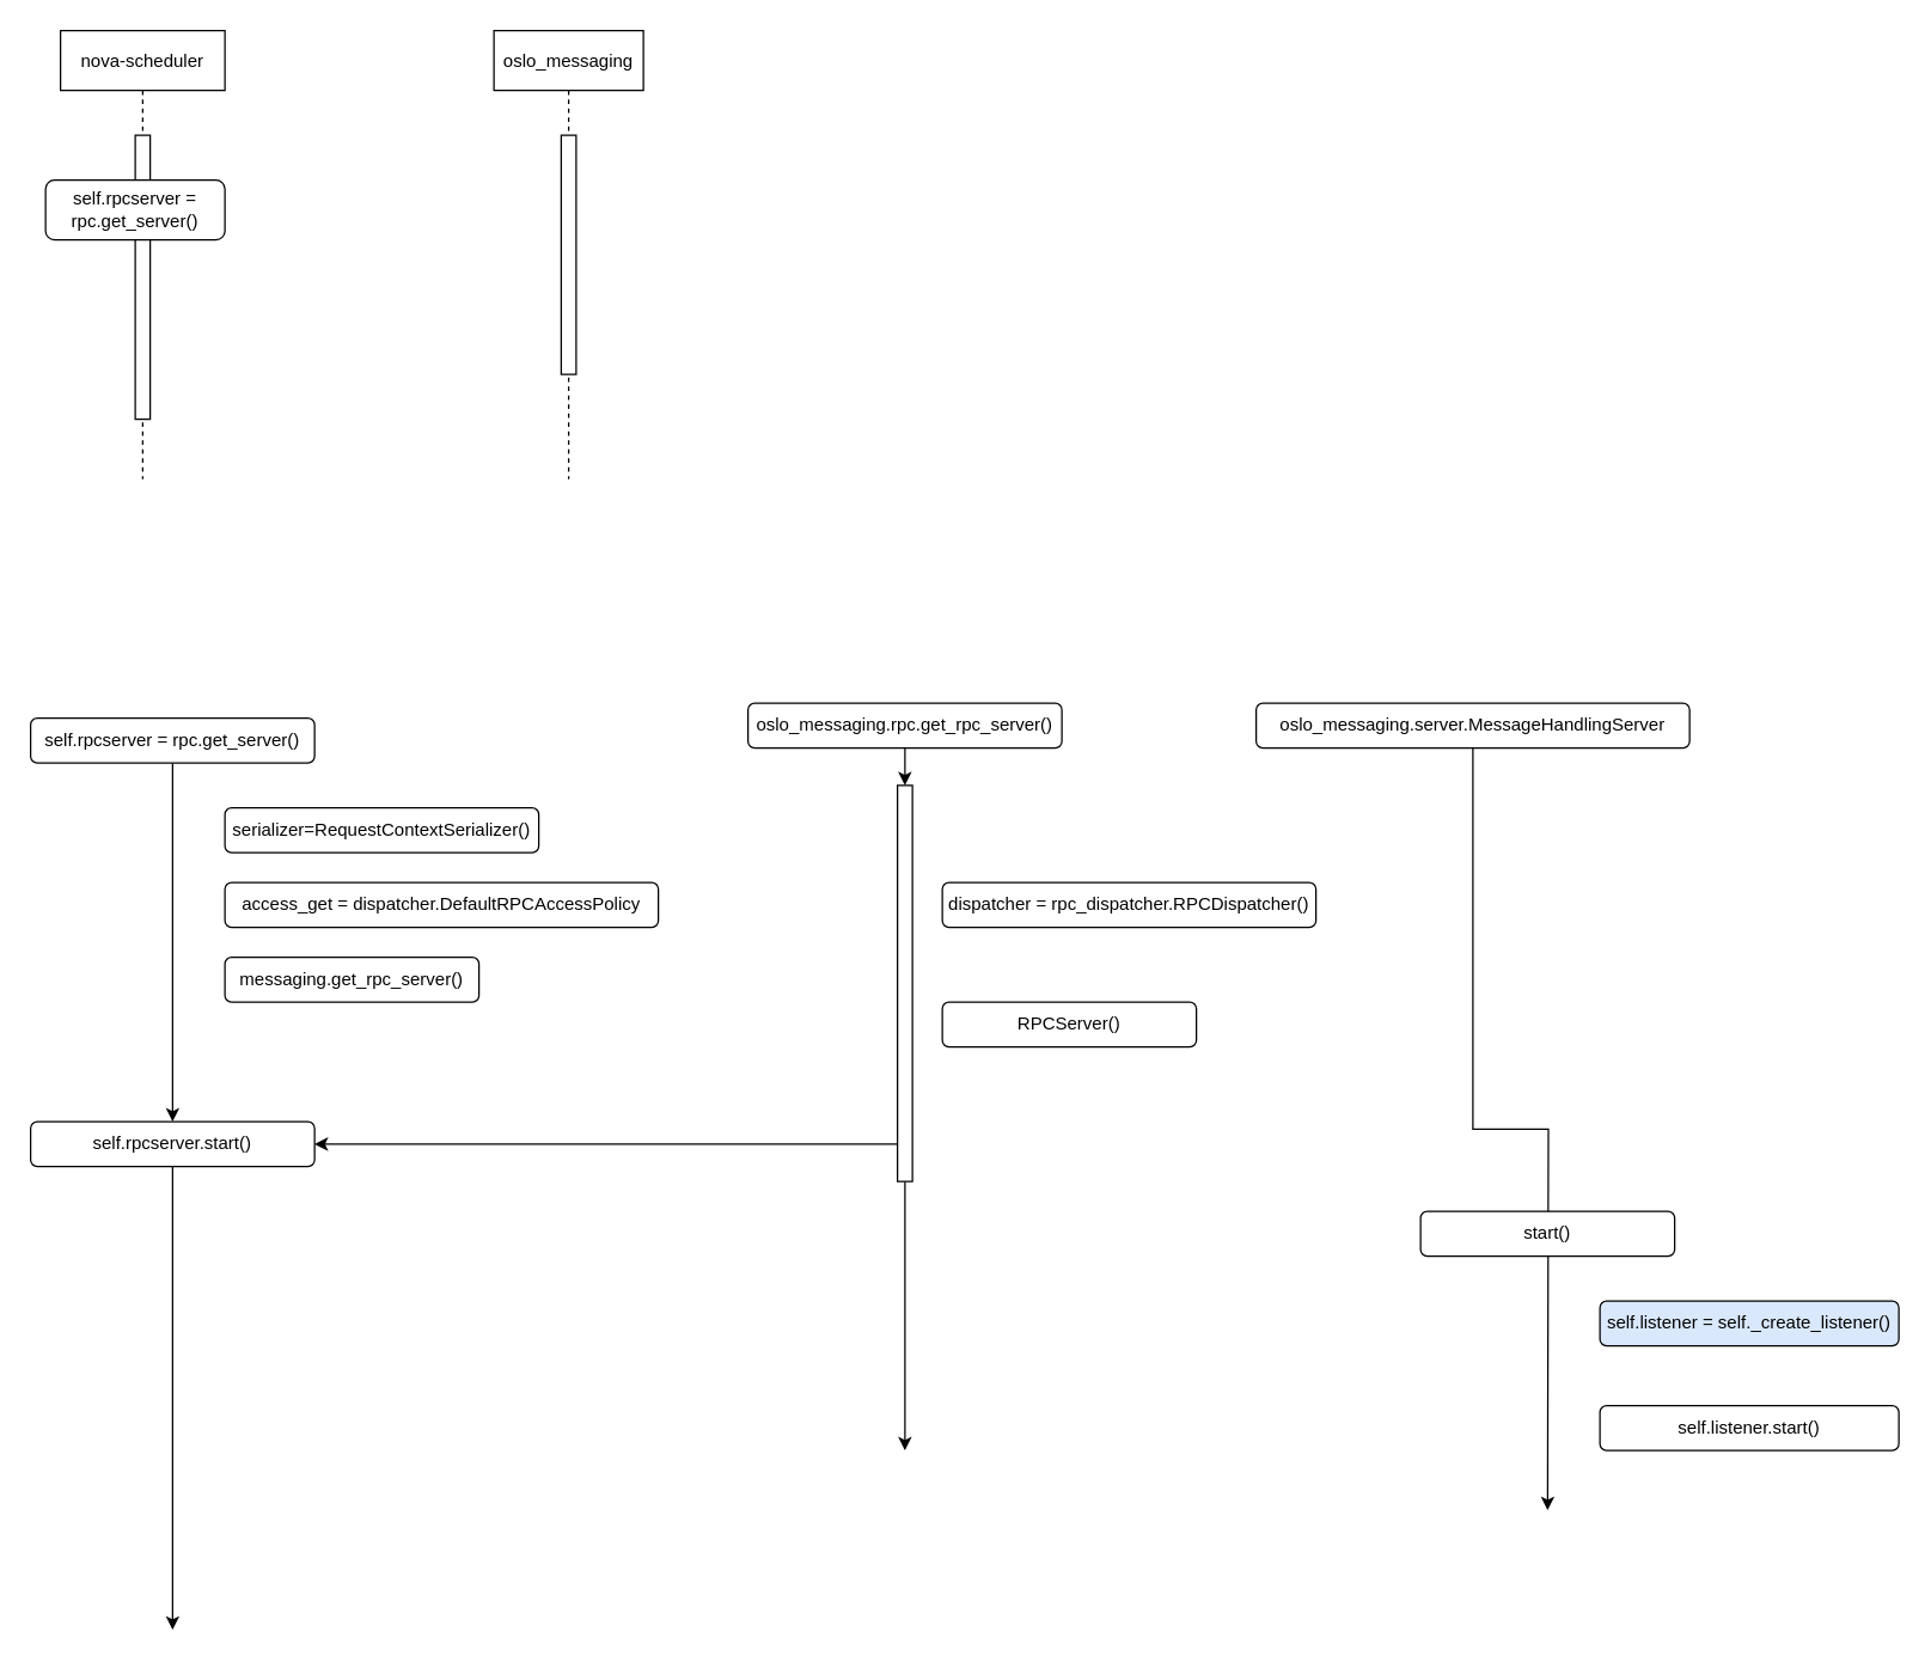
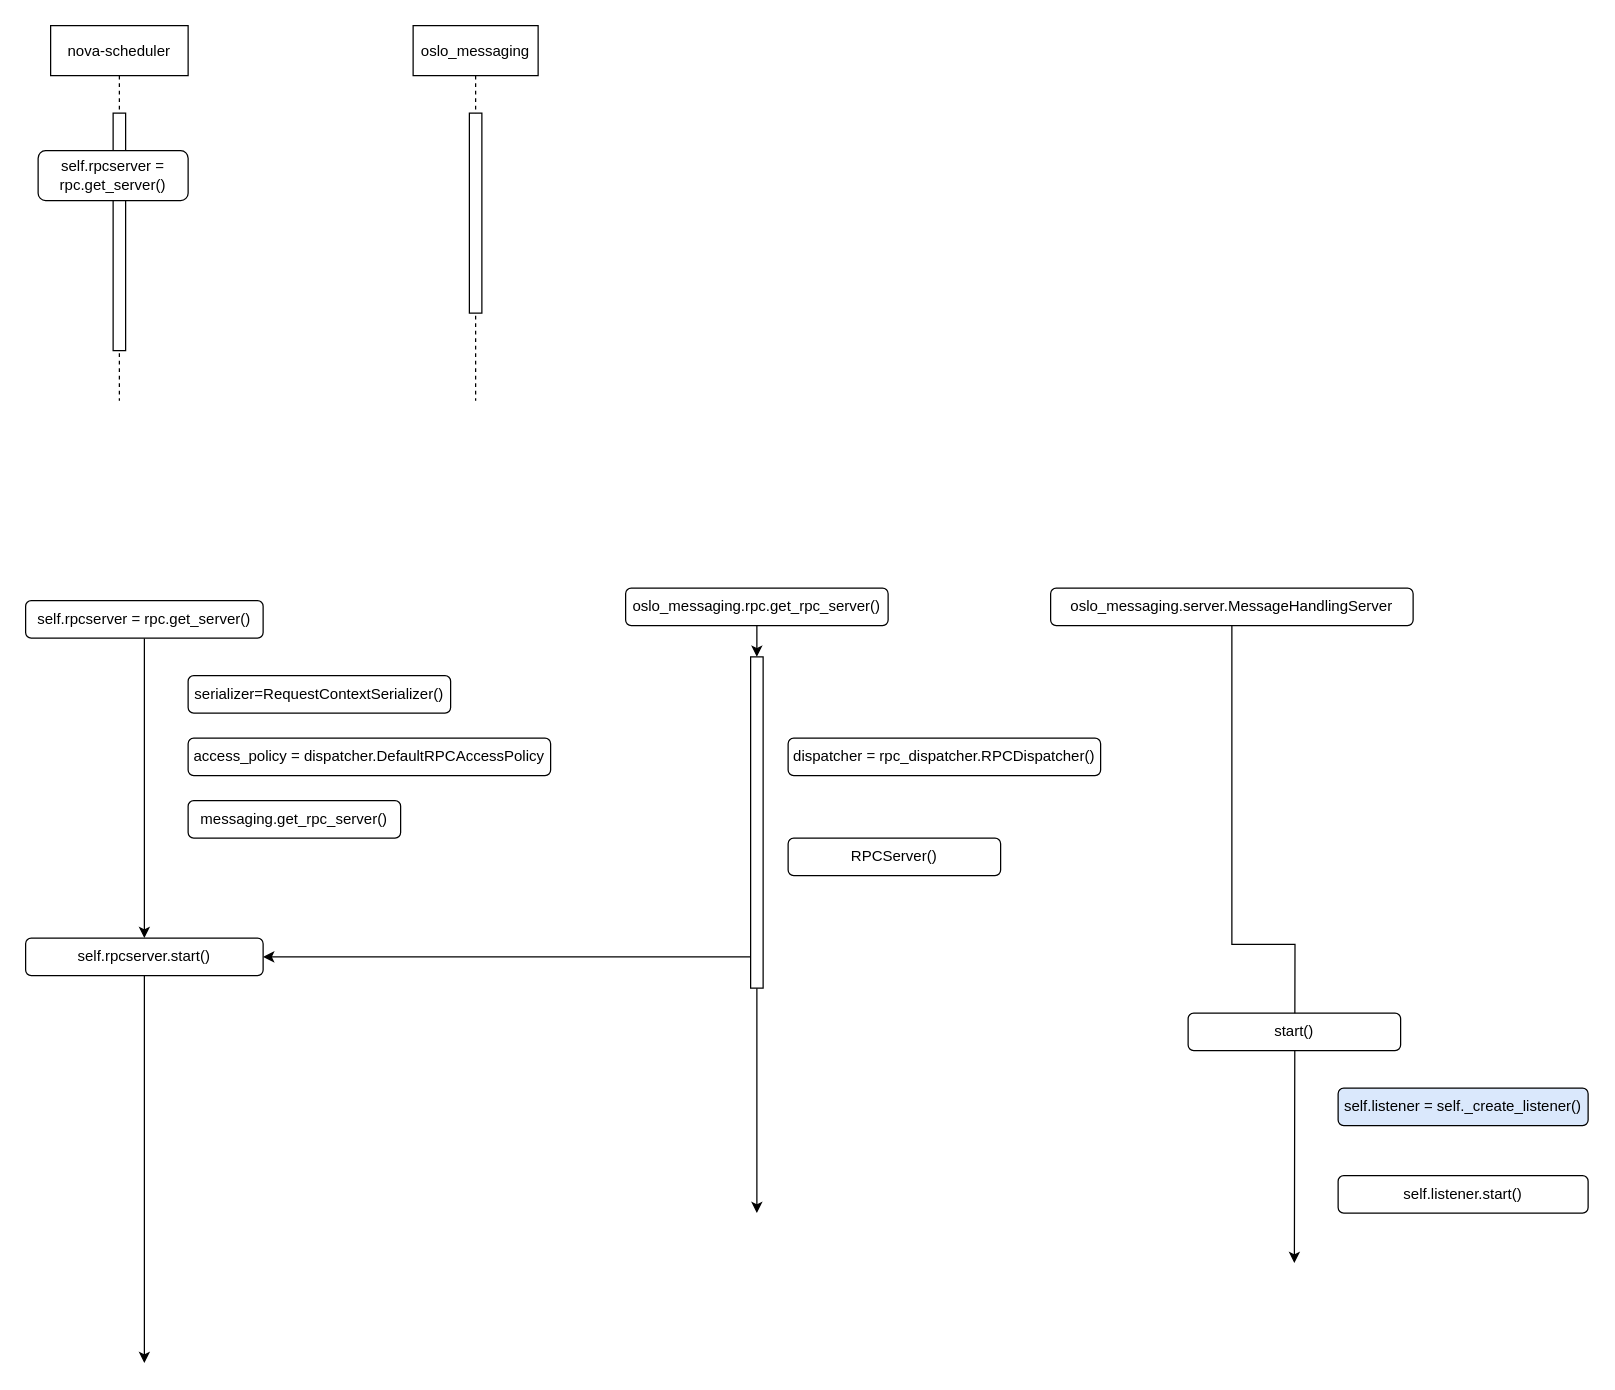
- <mxCell id="10" value="access_get = dispatcher.DefaultRPCAccessPolicy" style="rounded=1;whiteSpace=wrap;html=1;" vertex="1" parent="1"><mxGeometry x="150" y="590" width="290" height="30" as="geometry" /></mxCell>
+ <mxCell id="10" value="access_policy = dispatcher.DefaultRPCAccessPolicy" style="rounded=1;whiteSpace=wrap;html=1;" vertex="1" parent="1"><mxGeometry x="150" y="590" width="290" height="30" as="geometry" /></mxCell>
